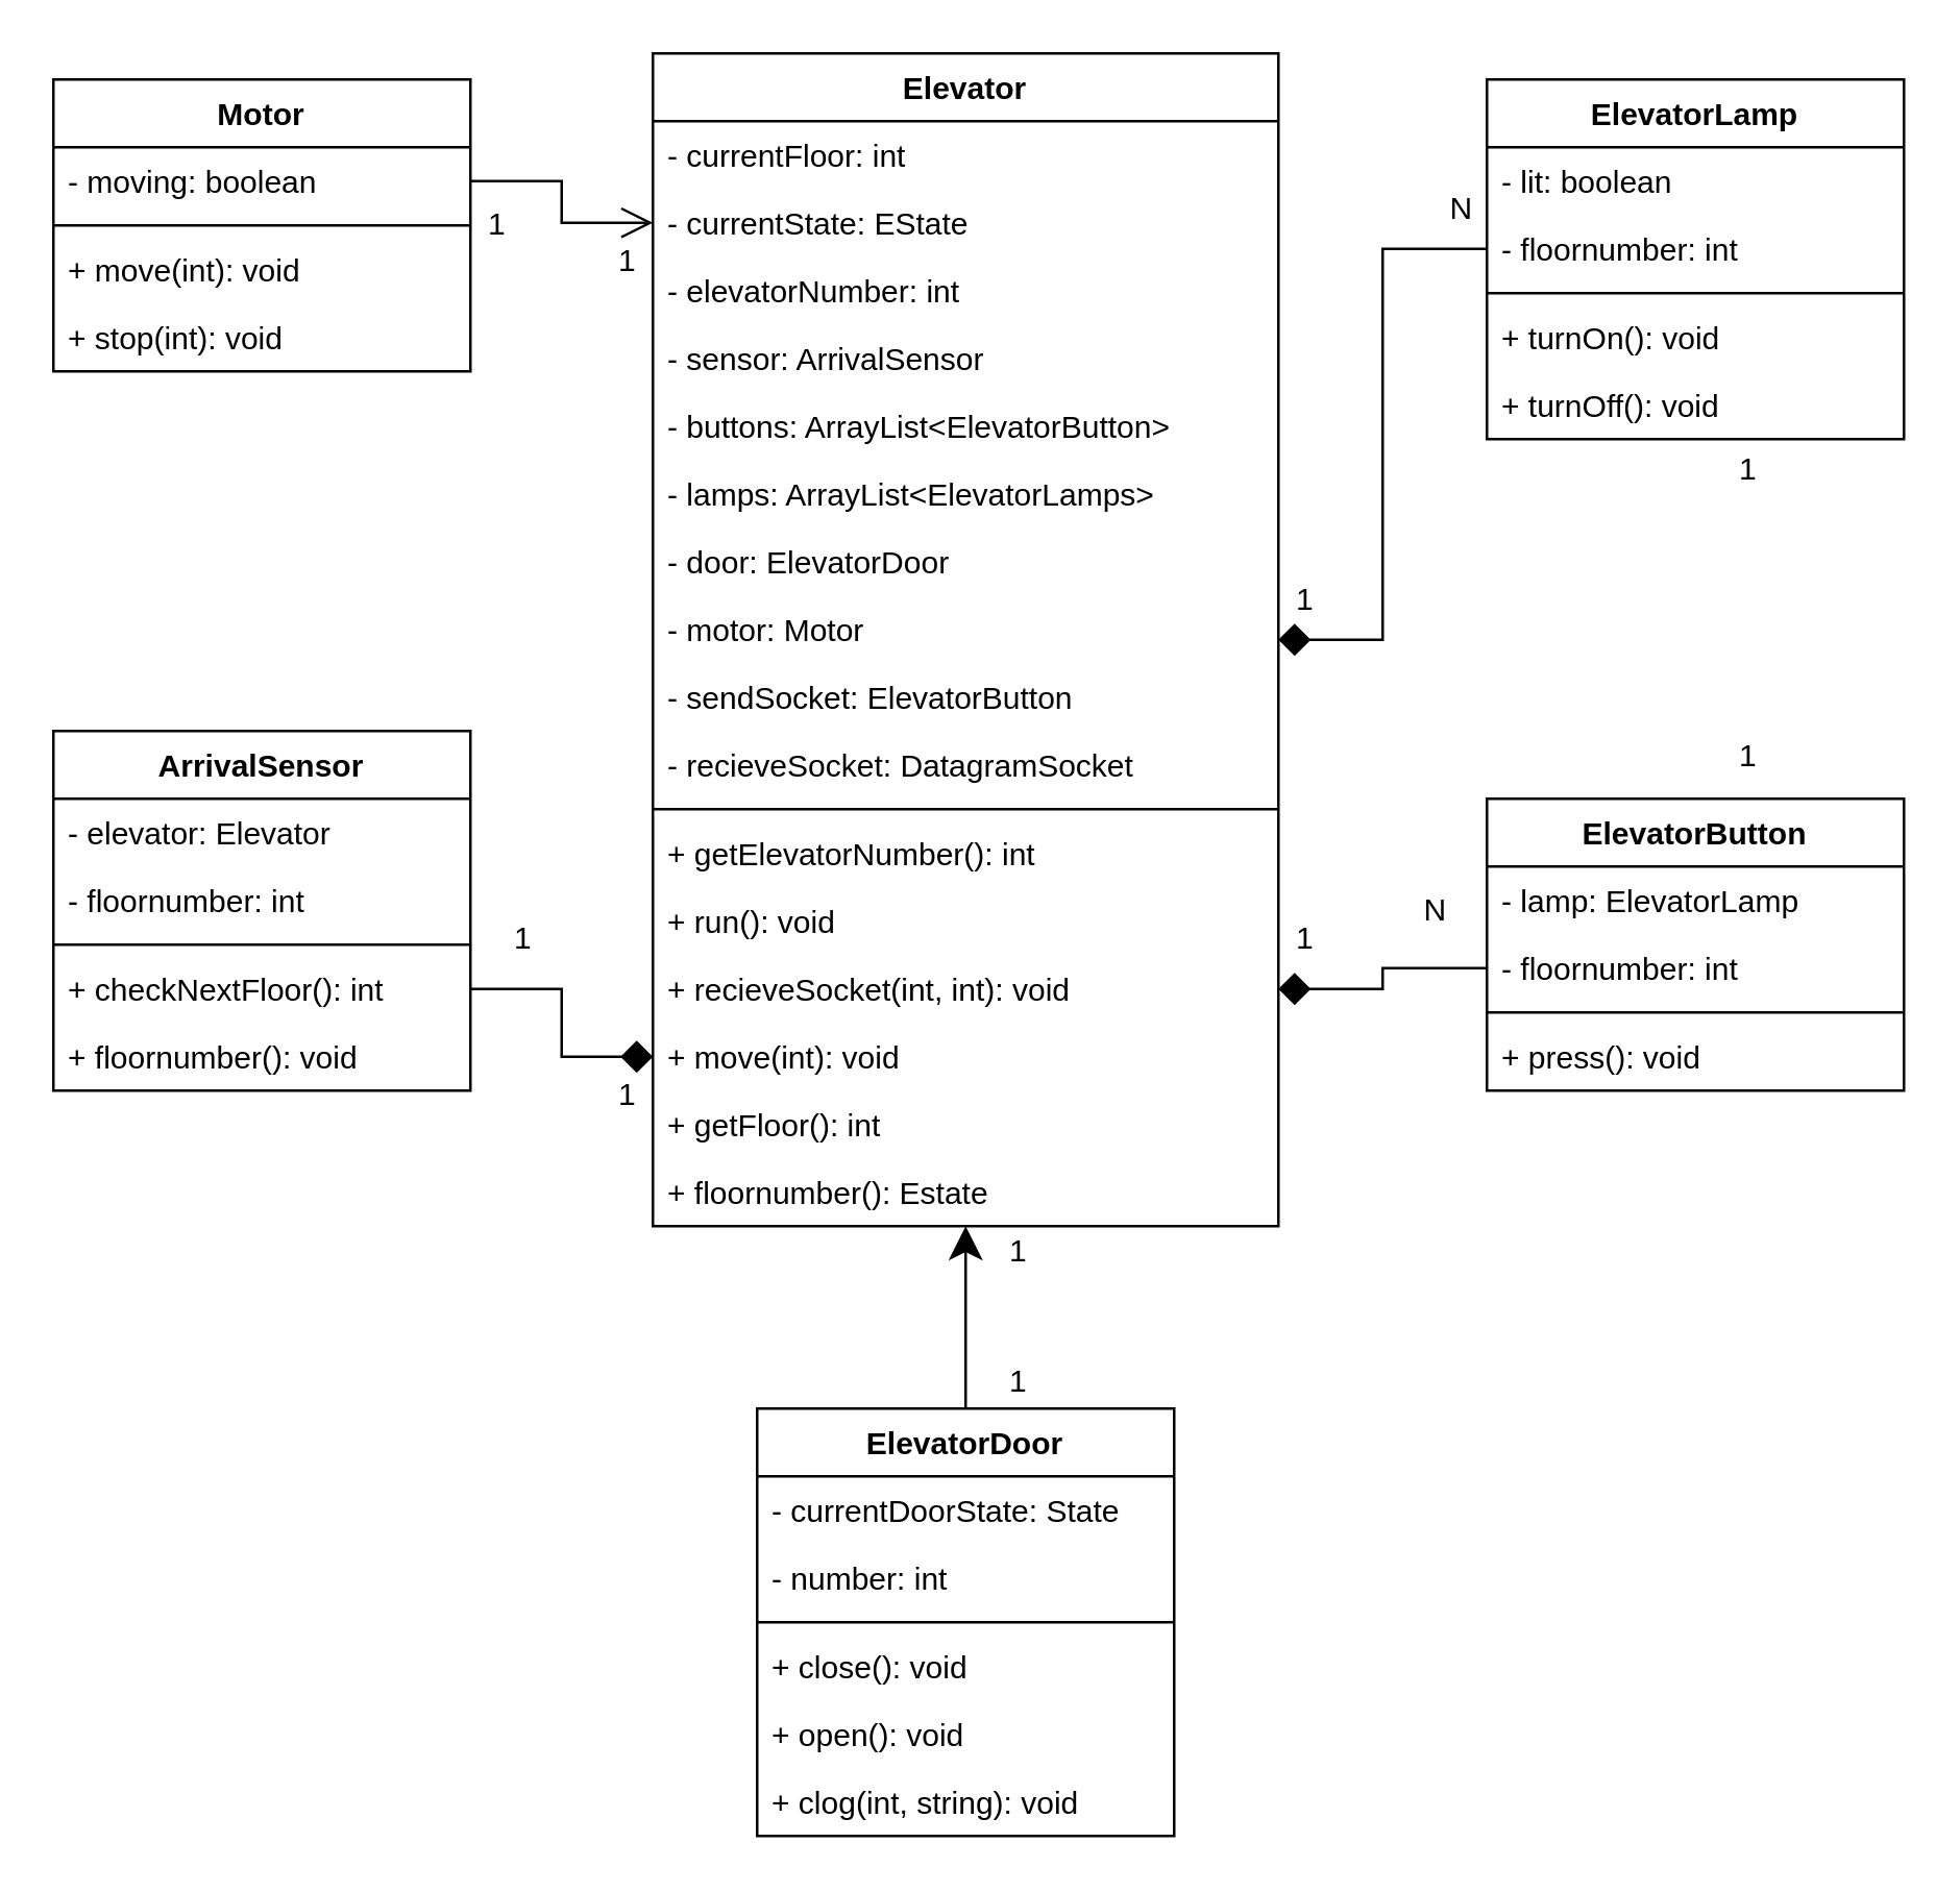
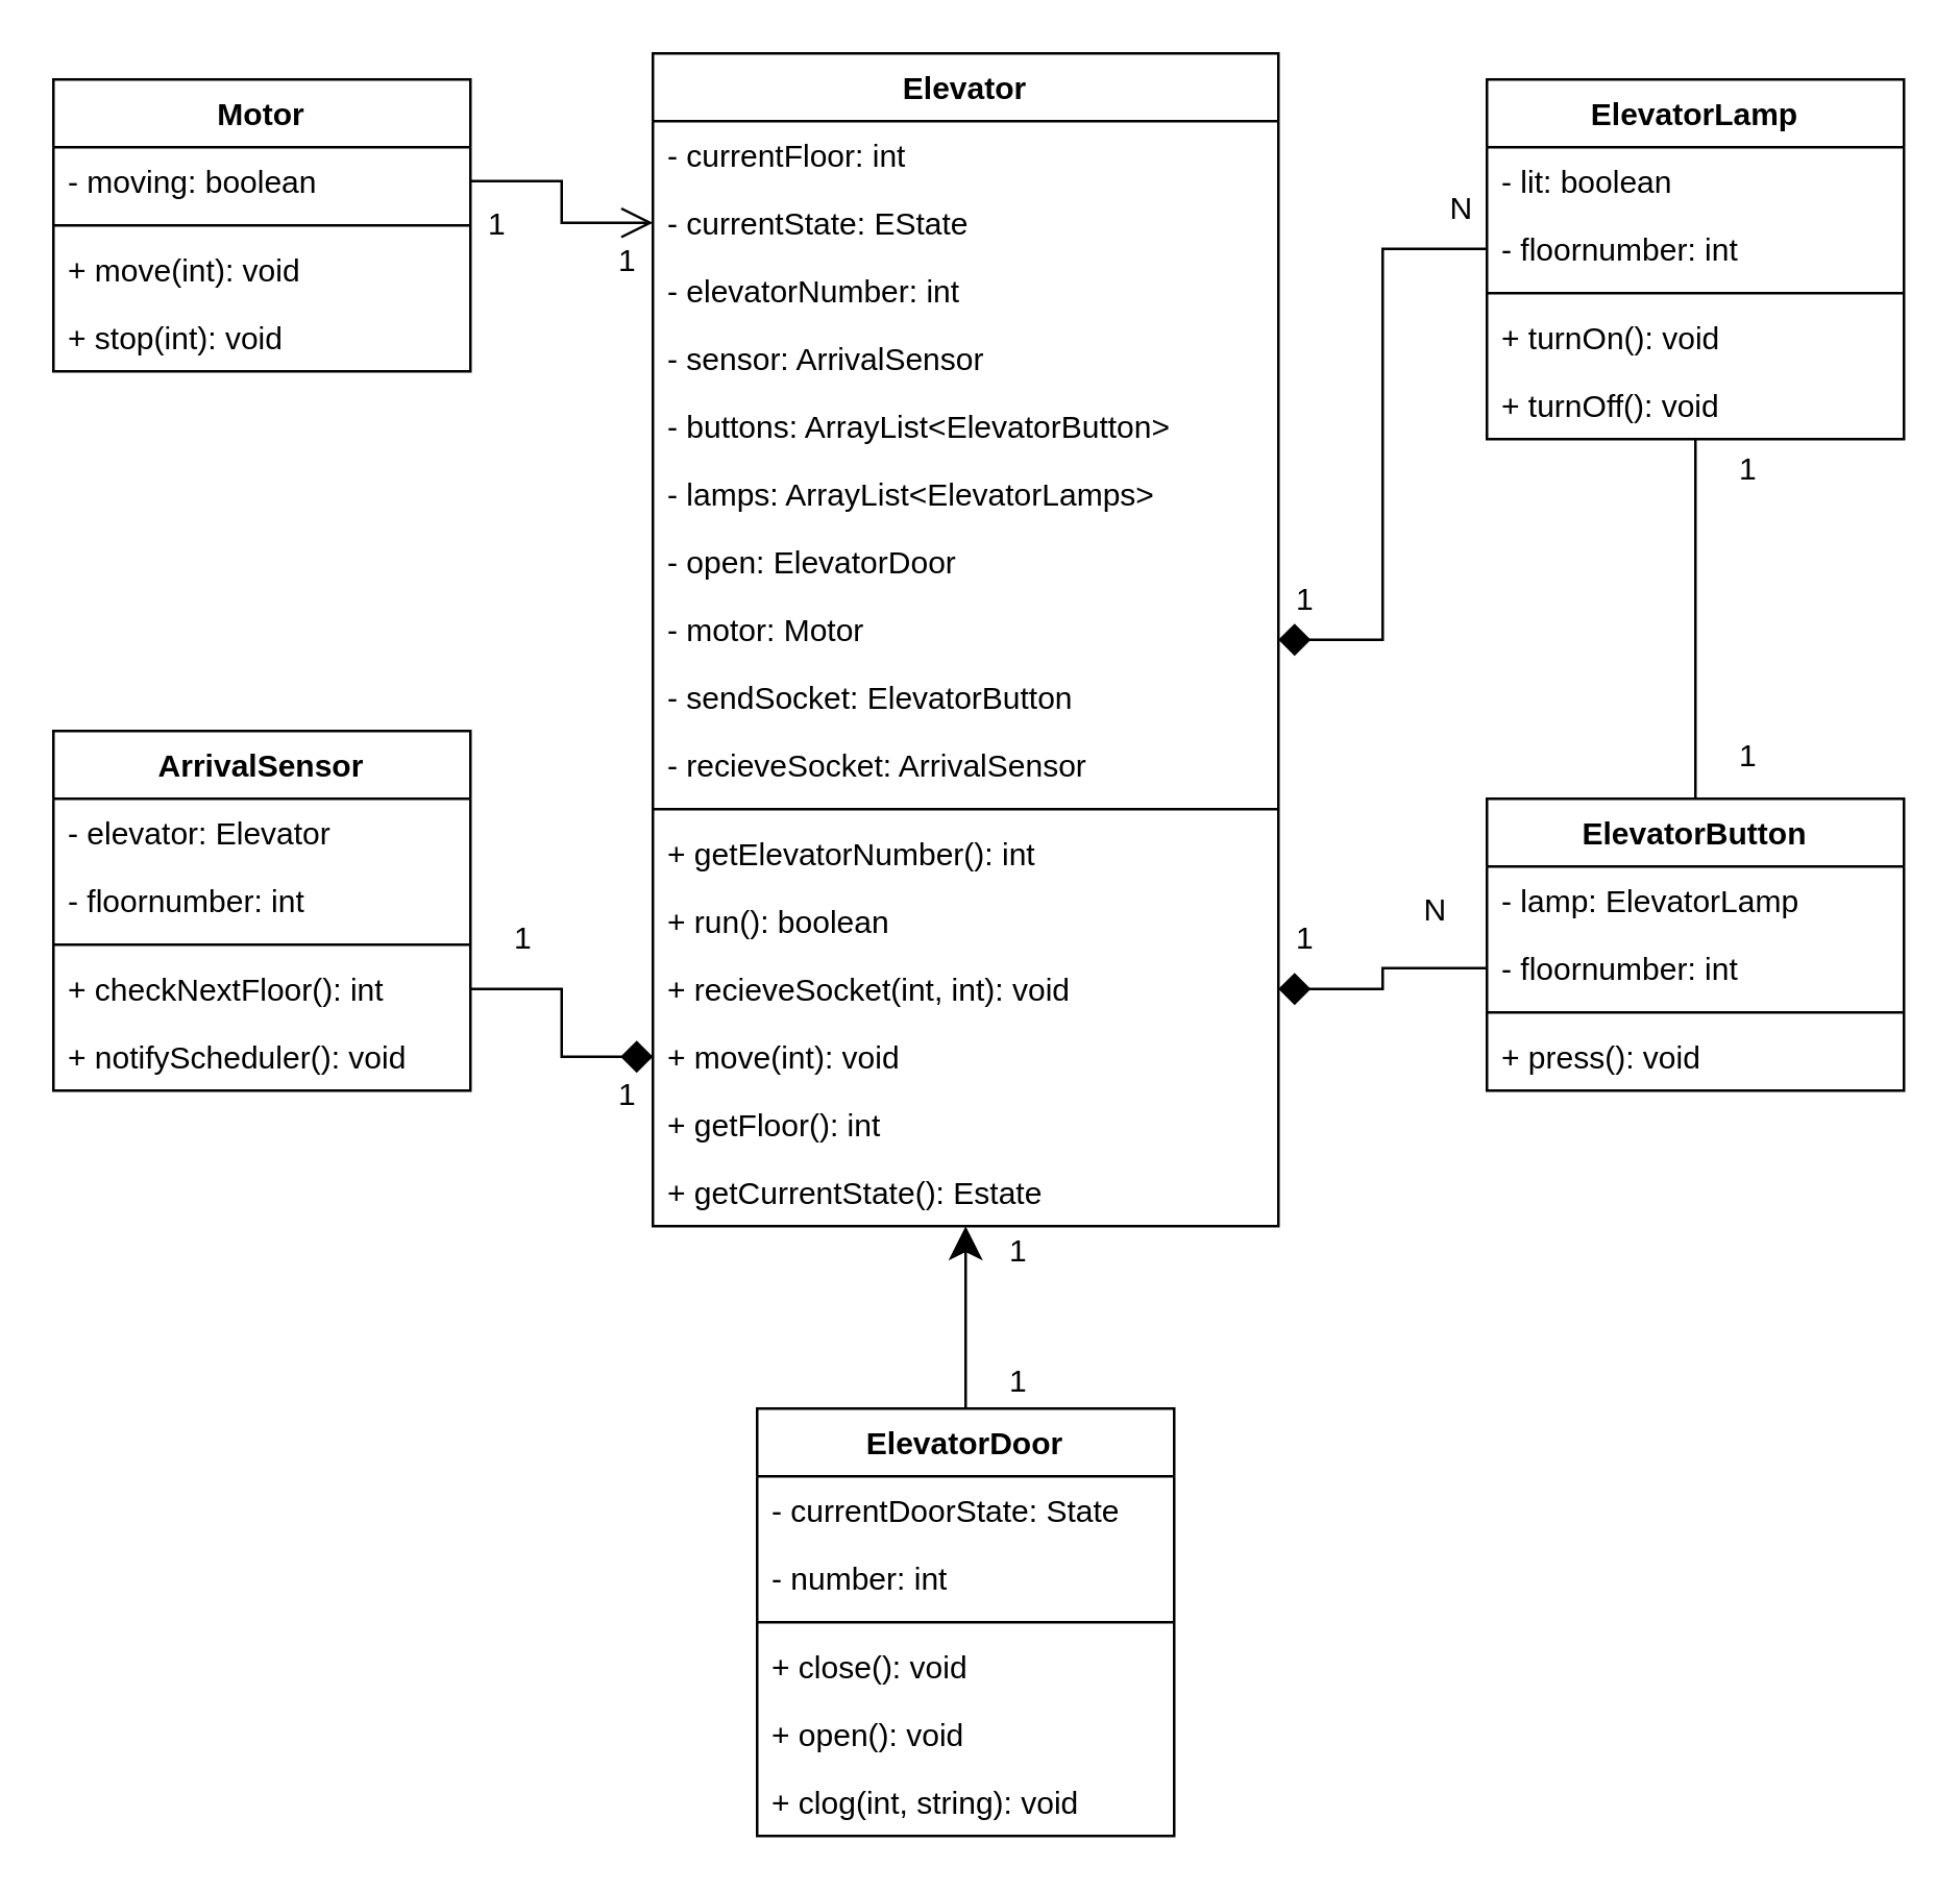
- <mxCell id="9" value="- door: ElevatorDoor" style="text;strokeColor=none;fillColor=none;align=left;verticalAlign=top;spacingLeft=4;spacingRight=4;overflow=hidden;rotatable=0;points=[[0,0.5],[1,0.5]];portConstraint=eastwest;" vertex="1" parent="2"><mxGeometry y="182" width="240" height="26" as="geometry" /></mxCell>
+ <mxCell id="9" value="- open: ElevatorDoor" style="text;strokeColor=none;fillColor=none;align=left;verticalAlign=top;spacingLeft=4;spacingRight=4;overflow=hidden;rotatable=0;points=[[0,0.5],[1,0.5]];portConstraint=eastwest;" vertex="1" parent="2"><mxGeometry y="182" width="240" height="26" as="geometry" /></mxCell>
+ <mxCell id="39" style="edgeStyle=orthogonalEdgeStyle;rounded=0;orthogonalLoop=1;jettySize=auto;html=1;exitX=0.5;exitY=0;exitDx=0;exitDy=0;endArrow=none;endFill=0;endSize=10;" edge="1" parent="1" source="40" target="25"><mxGeometry relative="1" as="geometry" /></mxCell>
- <mxCell id="12" value="- recieveSocket: DatagramSocket" style="text;strokeColor=none;fillColor=none;align=left;verticalAlign=top;spacingLeft=4;spacingRight=4;overflow=hidden;rotatable=0;points=[[0,0.5],[1,0.5]];portConstraint=eastwest;" vertex="1" parent="2"><mxGeometry y="260" width="240" height="26" as="geometry" /></mxCell>
+ <mxCell id="12" value="- recieveSocket: ArrivalSensor" style="text;strokeColor=none;fillColor=none;align=left;verticalAlign=top;spacingLeft=4;spacingRight=4;overflow=hidden;rotatable=0;points=[[0,0.5],[1,0.5]];portConstraint=eastwest;" vertex="1" parent="2"><mxGeometry y="260" width="240" height="26" as="geometry" /></mxCell>
- <mxCell id="15" value="+ run(): void" style="text;strokeColor=none;fillColor=none;align=left;verticalAlign=top;spacingLeft=4;spacingRight=4;overflow=hidden;rotatable=0;points=[[0,0.5],[1,0.5]];portConstraint=eastwest;" vertex="1" parent="2"><mxGeometry y="320" width="240" height="26" as="geometry" /></mxCell>
+ <mxCell id="15" value="+ run(): boolean" style="text;strokeColor=none;fillColor=none;align=left;verticalAlign=top;spacingLeft=4;spacingRight=4;overflow=hidden;rotatable=0;points=[[0,0.5],[1,0.5]];portConstraint=eastwest;" vertex="1" parent="2"><mxGeometry y="320" width="240" height="26" as="geometry" /></mxCell>
- <mxCell id="50" value="+ floornumber(): void" style="text;strokeColor=none;fillColor=none;align=left;verticalAlign=top;spacingLeft=4;spacingRight=4;overflow=hidden;rotatable=0;points=[[0,0.5],[1,0.5]];portConstraint=eastwest;" vertex="1" parent="45"><mxGeometry y="112" width="160" height="26" as="geometry" /></mxCell>
+ <mxCell id="50" value="+ notifyScheduler(): void" style="text;strokeColor=none;fillColor=none;align=left;verticalAlign=top;spacingLeft=4;spacingRight=4;overflow=hidden;rotatable=0;points=[[0,0.5],[1,0.5]];portConstraint=eastwest;" vertex="1" parent="45"><mxGeometry y="112" width="160" height="26" as="geometry" /></mxCell>
- <mxCell id="19" value="+ floornumber(): Estate" style="text;strokeColor=none;fillColor=none;align=left;verticalAlign=top;spacingLeft=4;spacingRight=4;overflow=hidden;rotatable=0;points=[[0,0.5],[1,0.5]];portConstraint=eastwest;" vertex="1" parent="2"><mxGeometry y="424" width="240" height="26" as="geometry" /></mxCell>
+ <mxCell id="19" value="+ getCurrentState(): Estate" style="text;strokeColor=none;fillColor=none;align=left;verticalAlign=top;spacingLeft=4;spacingRight=4;overflow=hidden;rotatable=0;points=[[0,0.5],[1,0.5]];portConstraint=eastwest;" vertex="1" parent="2"><mxGeometry y="424" width="240" height="26" as="geometry" /></mxCell>
